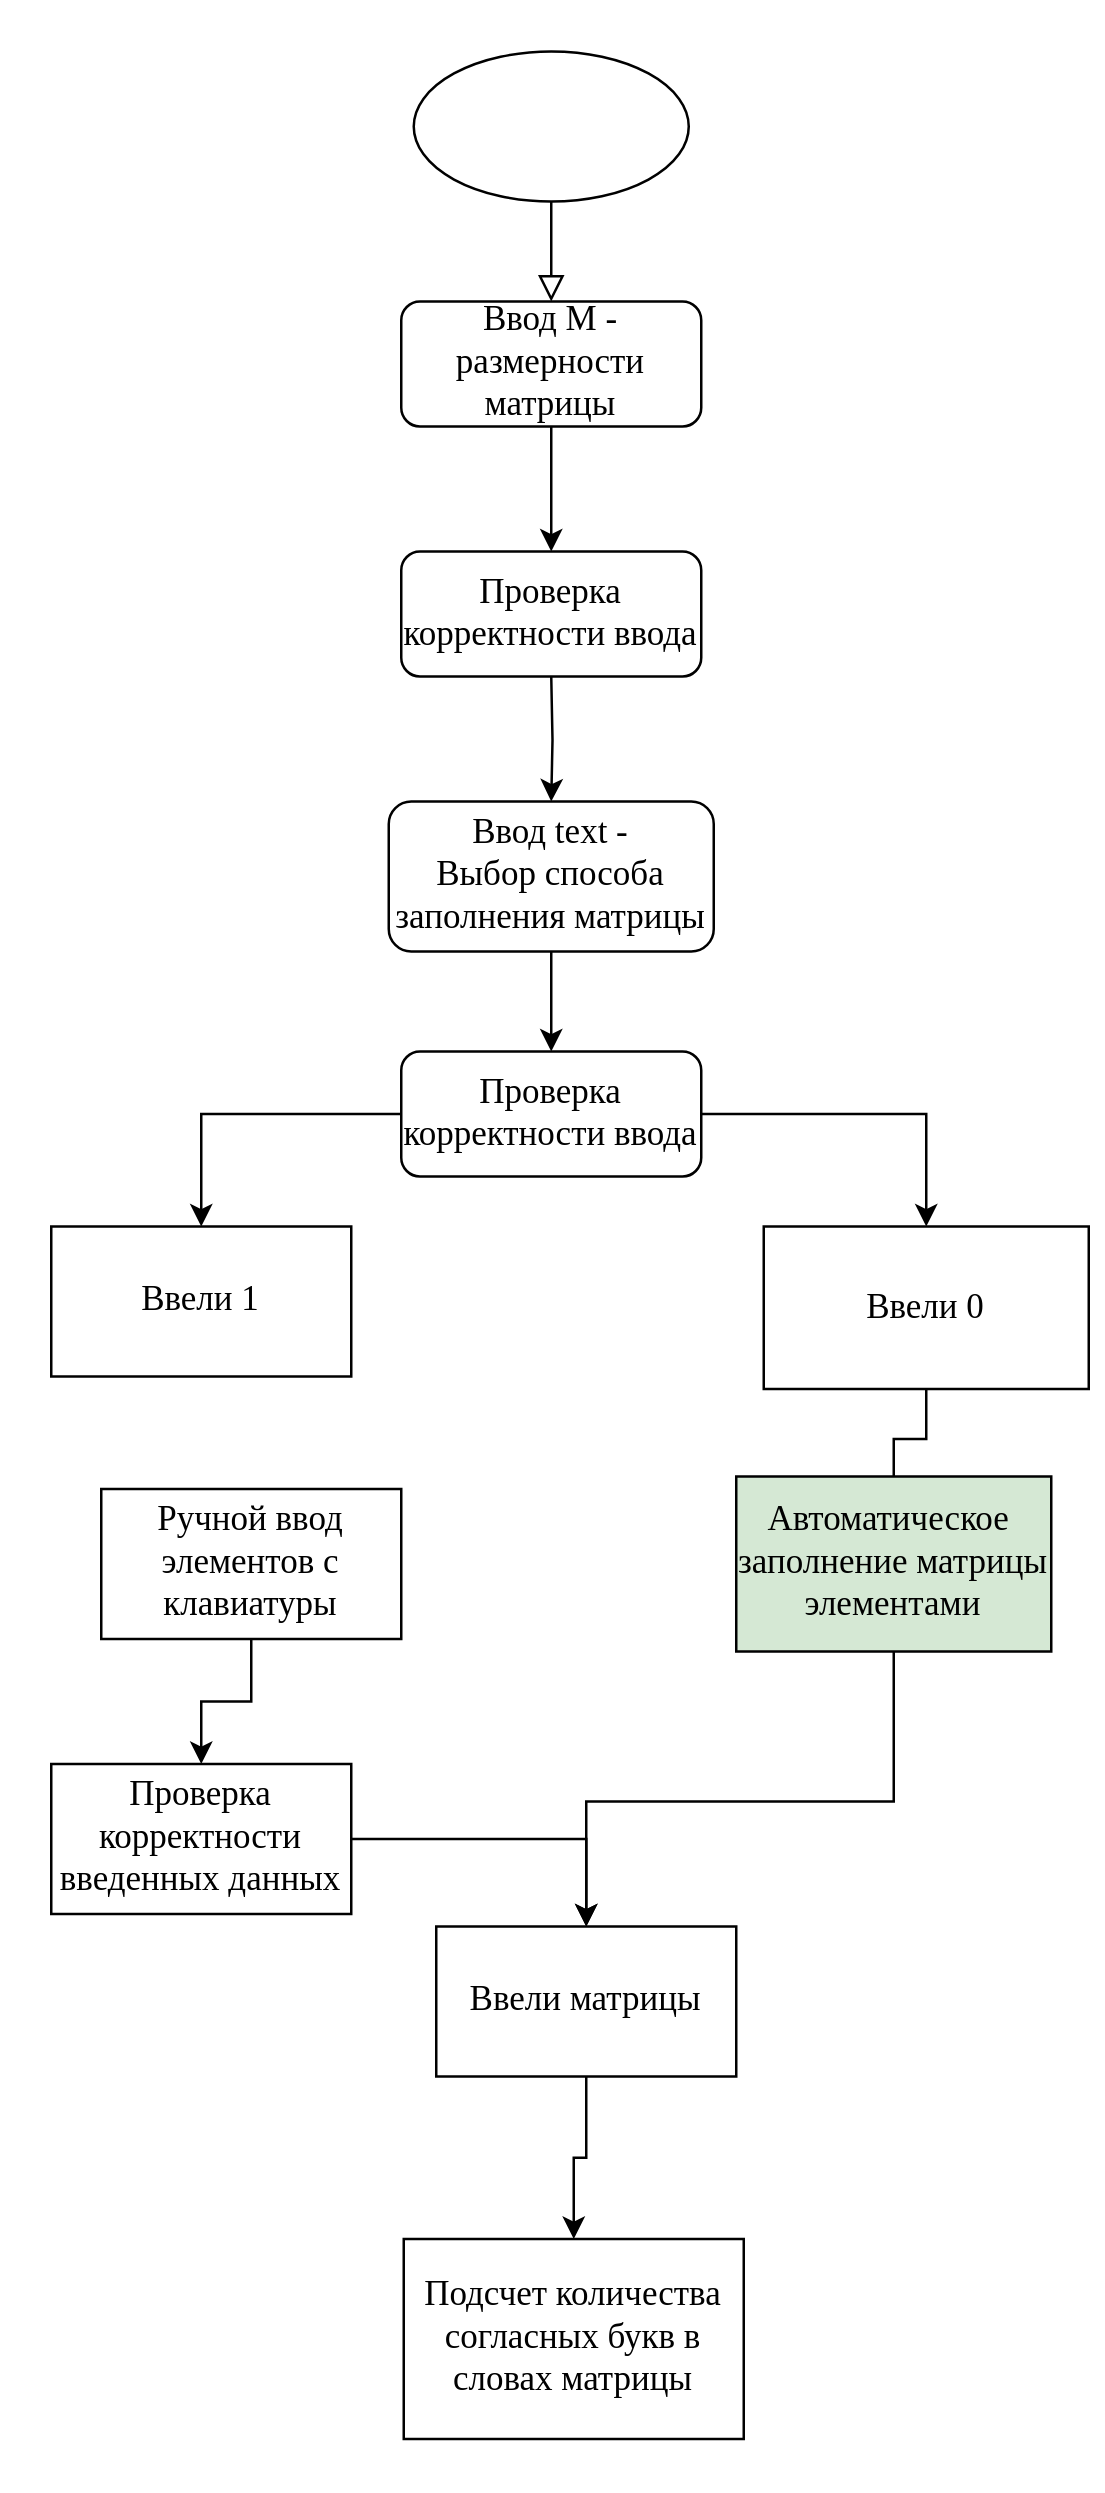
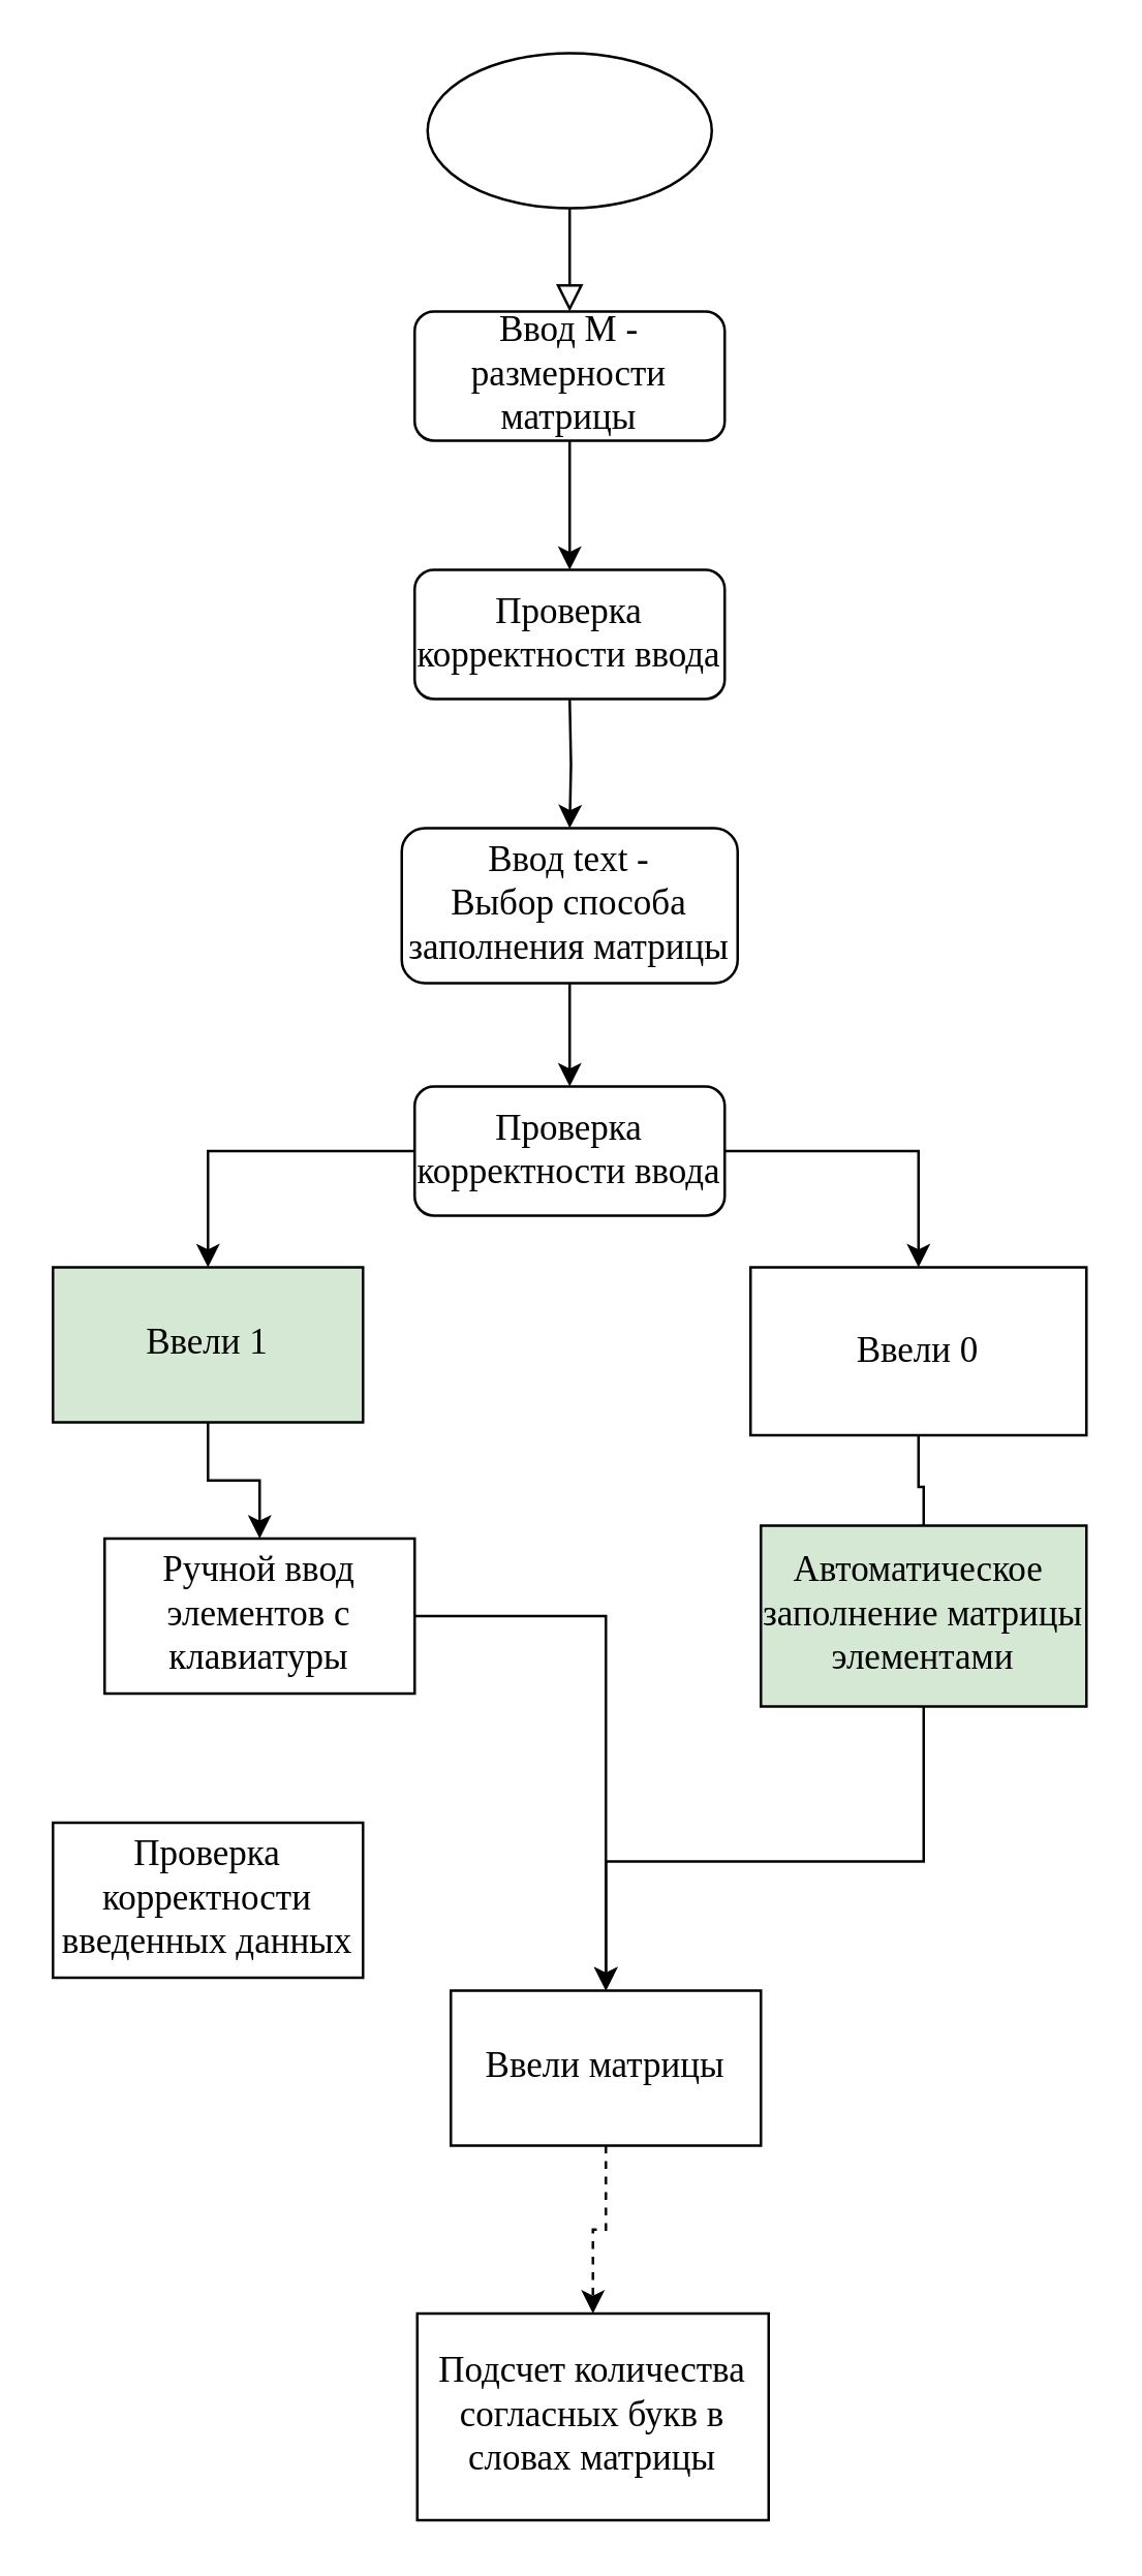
- <mxCell id="20" value="Ввели 1" style="whiteSpace=wrap;html=1;fontFamily=Times New Roman;fontSize=14;" vertex="1" parent="1"><mxGeometry y="490" width="120" height="60" as="geometry" x="20" /></mxCell>
+ <mxCell id="20" value="Ввели 1" style="whiteSpace=wrap;html=1;fontFamily=Times New Roman;fontSize=14;fillColor=#d5e8d4;" vertex="1" parent="1"><mxGeometry y="490" width="120" height="60" as="geometry" x="20" /></mxCell>
- <mxCell id="18" value="Ввели 0" style="whiteSpace=wrap;html=1;fontFamily=Times New Roman;fontSize=14;" vertex="1" parent="1"><mxGeometry x="305" y="490" width="130" height="65" as="geometry" /></mxCell>
+ <mxCell id="18" value="Ввели 0" style="whiteSpace=wrap;html=1;fontFamily=Times New Roman;fontSize=14;" vertex="1" parent="1"><mxGeometry x="290" y="490" width="130" height="65" as="geometry" /></mxCell>
+ <mxCell id="19" style="edgeStyle=orthogonalEdgeStyle;rounded=0;orthogonalLoop=1;jettySize=auto;html=1;exitX=0.5;exitY=1;exitDx=0;exitDy=0;fontFamily=Times New Roman;fontSize=14;" edge="1" parent="1" source="20" target="22"><mxGeometry relative="1" as="geometry"><mxPoint x="80" y="600" as="targetPoint" /></mxGeometry></mxCell>
- <mxCell id="21" value="" style="edgeStyle=orthogonalEdgeStyle;rounded=0;orthogonalLoop=1;jettySize=auto;html=1;fontFamily=Times New Roman;fontSize=14;" edge="1" parent="1" source="22" target="24"><mxGeometry relative="1" as="geometry" /></mxCell>
+ <mxCell id="21" value="" style="edgeStyle=orthogonalEdgeStyle;rounded=0;orthogonalLoop=1;jettySize=auto;html=1;fontFamily=Times New Roman;fontSize=14;" edge="1" parent="1" source="22" target="28"><mxGeometry relative="1" as="geometry" /></mxCell>
- <mxCell id="23" style="edgeStyle=orthogonalEdgeStyle;rounded=0;orthogonalLoop=1;jettySize=auto;html=1;exitX=1;exitY=0.5;exitDx=0;exitDy=0;fontFamily=Times New Roman;fontSize=14;entryX=0.5;entryY=0;entryDx=0;entryDy=0;" edge="1" parent="1" source="24" target="28"><mxGeometry relative="1" as="geometry"><mxPoint x="240" y="720" as="targetPoint" /></mxGeometry></mxCell>
- <mxCell id="27" value="" style="edgeStyle=orthogonalEdgeStyle;rounded=0;orthogonalLoop=1;jettySize=auto;html=1;fontFamily=Times New Roman;fontSize=14;" edge="1" parent="1" source="28" target="29"><mxGeometry relative="1" as="geometry" /></mxCell>
+ <mxCell id="27" value="" style="edgeStyle=orthogonalEdgeStyle;rounded=0;orthogonalLoop=1;jettySize=auto;html=1;fontFamily=Times New Roman;fontSize=14;dashed=1;" edge="1" parent="1" source="28" target="29"><mxGeometry relative="1" as="geometry" /></mxCell>
